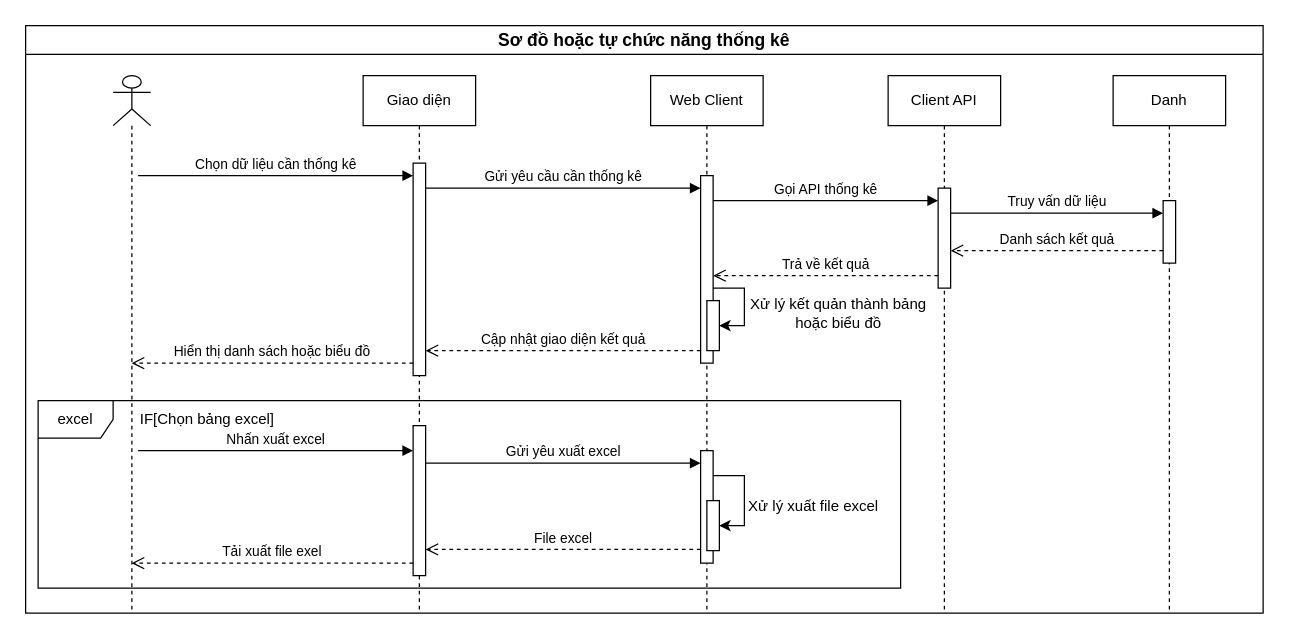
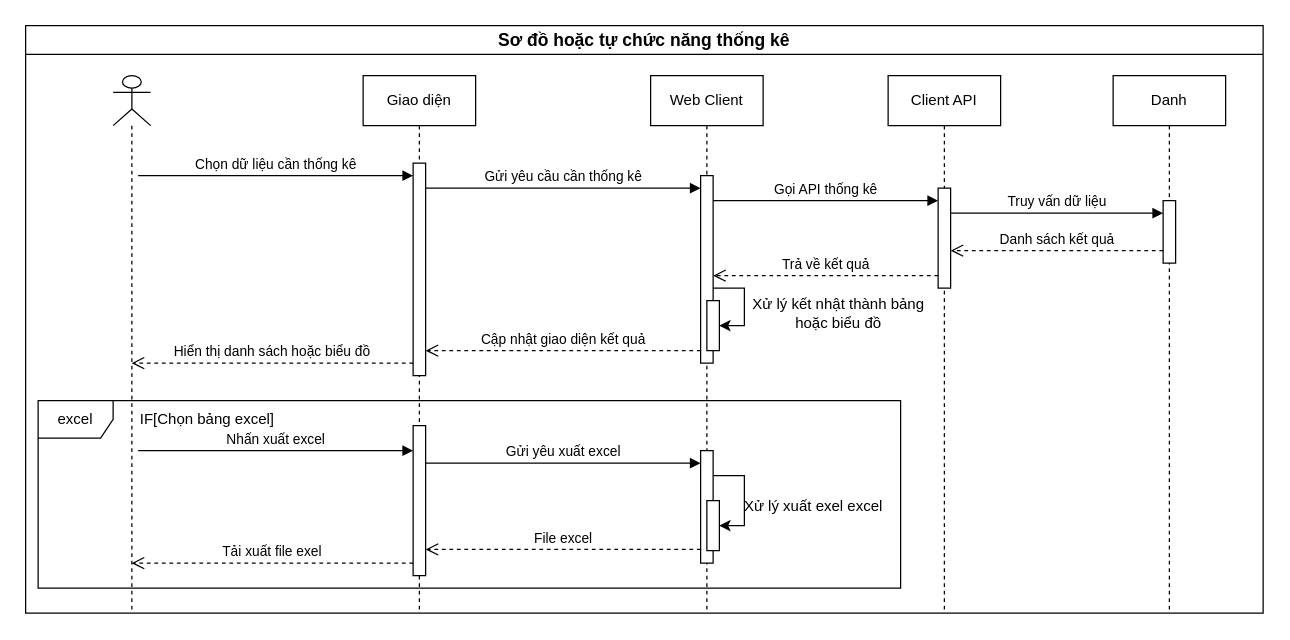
- <mxCell id="22" value="Xử lý kết quản thành bảng &lt;br&gt;hoặc biểu đồ" style="text;html=1;align=center;verticalAlign=middle;resizable=0;points=[];autosize=1;strokeColor=none;fillColor=none;" parent="2" vertex="1"><mxGeometry x="570" y="210" width="160" height="40" as="geometry" /></mxCell>
+ <mxCell id="22" value="Xử lý kết nhật thành bảng &lt;br&gt;hoặc biểu đồ" style="text;html=1;align=center;verticalAlign=middle;resizable=0;points=[];autosize=1;strokeColor=none;fillColor=none;" parent="2" vertex="1"><mxGeometry x="570" y="210" width="160" height="40" as="geometry" /></mxCell>
- <mxCell id="31" value="Xử lý xuất file excel" style="text;html=1;align=center;verticalAlign=middle;resizable=0;points=[];autosize=1;strokeColor=none;fillColor=none;" parent="2" vertex="1"><mxGeometry x="565" y="370" width="130" height="30" as="geometry" /></mxCell>
+ <mxCell id="31" value="Xử lý xuất exel excel" style="text;html=1;align=center;verticalAlign=middle;resizable=0;points=[];autosize=1;strokeColor=none;fillColor=none;" parent="2" vertex="1"><mxGeometry x="565" y="370" width="130" height="30" as="geometry" /></mxCell>
